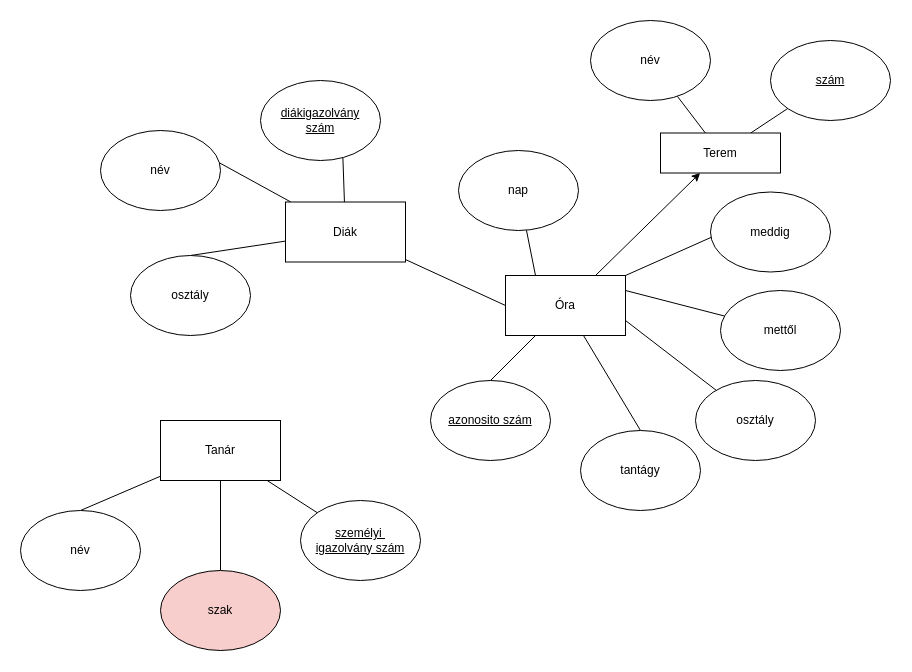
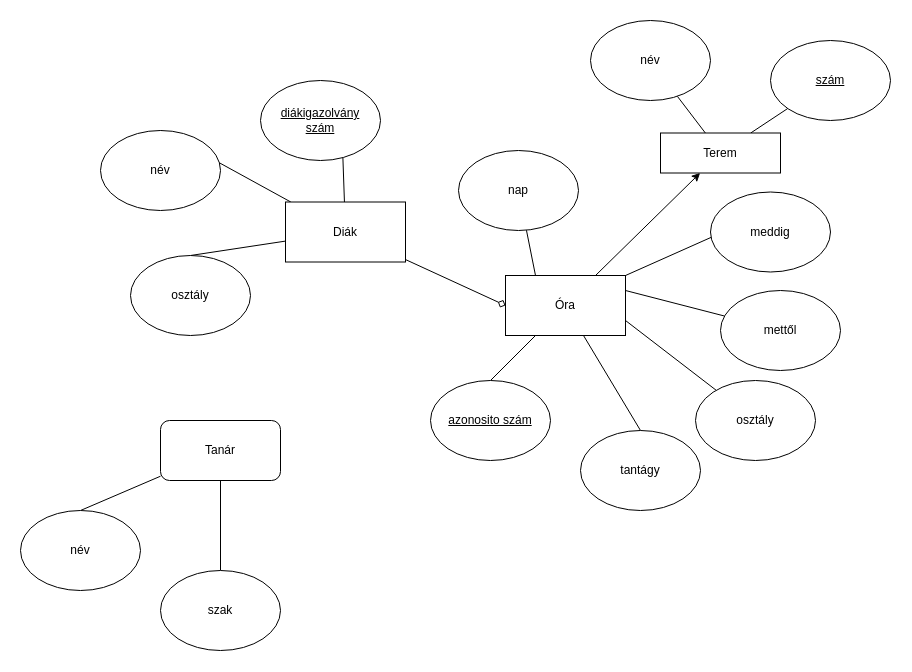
- <mxCell id="14" style="rounded=0;orthogonalLoop=1;jettySize=auto;html=1;entryX=0;entryY=0.5;entryDx=0;entryDy=0;endArrow=none;endFill=0;" edge="1" parent="1" source="15" target="10"><mxGeometry relative="1" as="geometry" /></mxCell>
+ <mxCell id="14" style="rounded=0;orthogonalLoop=1;jettySize=auto;html=1;entryX=0;entryY=0.5;entryDx=0;entryDy=0;endArrow=diamond;endFill=0;" edge="1" parent="1" source="15" target="10"><mxGeometry relative="1" as="geometry" /></mxCell>
- <mxCell id="5" value="Tanár" style="rounded=0;whiteSpace=wrap;html=1;" vertex="1" parent="1"><mxGeometry x="160" y="420" width="120" height="60" as="geometry" /></mxCell>
+ <mxCell id="5" value="Tanár" style="whiteSpace=wrap;html=1;rounded=1;" vertex="1" parent="1"><mxGeometry x="160" y="420" width="120" height="60" as="geometry" /></mxCell>
- <mxCell id="4" style="edgeStyle=none;rounded=0;orthogonalLoop=1;jettySize=auto;html=1;endArrow=none;endFill=0;" edge="1" parent="1" source="5" target="20"><mxGeometry relative="1" as="geometry" /></mxCell>
- <mxCell id="20" value="&lt;u&gt;személyi&amp;nbsp;&lt;br&gt;igazolvány szám&lt;/u&gt;" style="ellipse;whiteSpace=wrap;html=1;" vertex="1" parent="1"><mxGeometry x="300" y="500" width="120" height="80" as="geometry" /></mxCell>
- <mxCell id="19" value="szak" style="ellipse;whiteSpace=wrap;html=1;fillColor=#f8cecc;" vertex="1" parent="1"><mxGeometry x="160" y="570" width="120" height="80" as="geometry" /></mxCell>
+ <mxCell id="19" value="szak" style="ellipse;whiteSpace=wrap;html=1;" vertex="1" parent="1"><mxGeometry x="160" y="570" width="120" height="80" as="geometry" /></mxCell>
